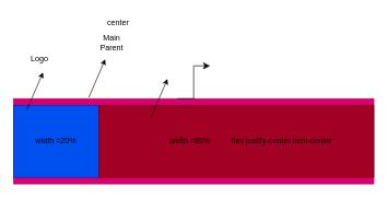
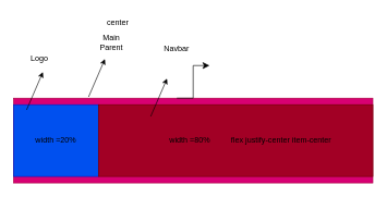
+ <mxCell id="11" value="Navbar" style="text;strokeColor=none;align=center;fillColor=none;html=1;verticalAlign=middle;whiteSpace=wrap;rounded=0;" parent="1" vertex="1"><mxGeometry x="240" y="60" width="60" height="30" as="geometry" /></mxCell>
